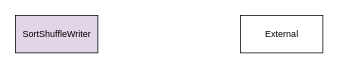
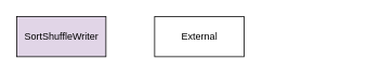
- <mxCell id="3" value="External" style="html=1;" vertex="1" parent="1"><mxGeometry x="320" y="20" width="110" height="50" as="geometry" /></mxCell>
+ <mxCell id="3" value="External" style="html=1;" vertex="1" parent="1"><mxGeometry x="190" y="20" width="110" height="50" as="geometry" /></mxCell>
